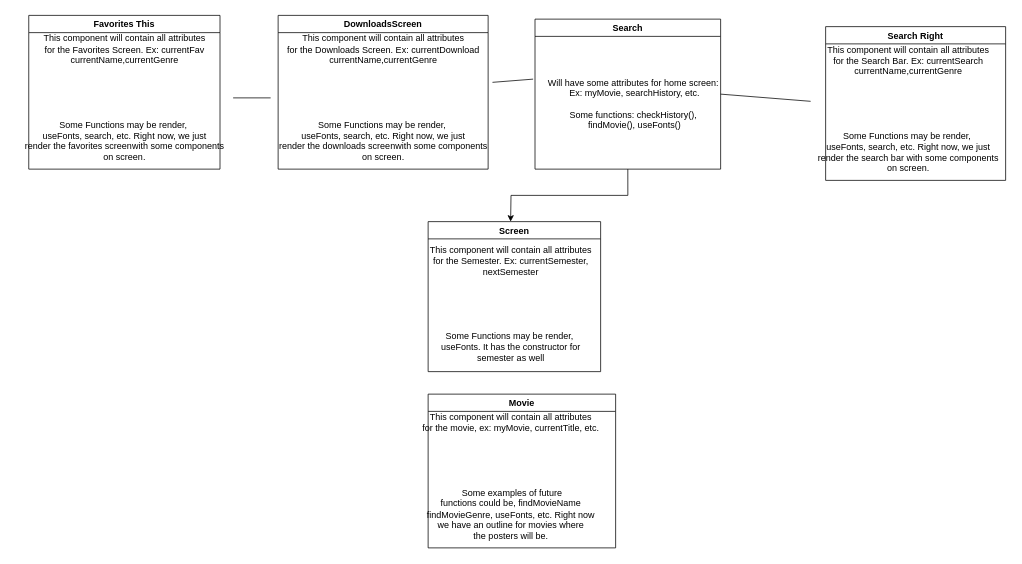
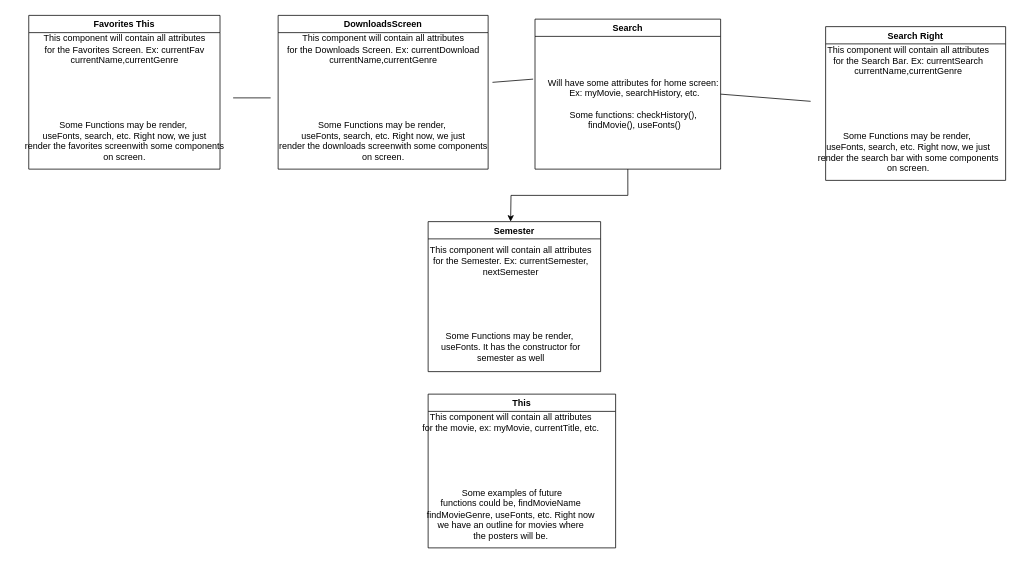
- <mxCell id="6" value="Screen" style="swimlane;" vertex="1" parent="1"><mxGeometry x="570" y="295" width="230" height="200" as="geometry" /></mxCell>
+ <mxCell id="6" value="Semester" style="swimlane;" vertex="1" parent="1"><mxGeometry x="570" y="295" width="230" height="200" as="geometry" /></mxCell>
- <mxCell id="4" value="Movie" style="swimlane;" vertex="1" parent="1"><mxGeometry x="570" y="525" width="250" height="205" as="geometry" /></mxCell>
+ <mxCell id="4" value="This" style="swimlane;" vertex="1" parent="1"><mxGeometry x="570" y="525" width="250" height="205" as="geometry" /></mxCell>
